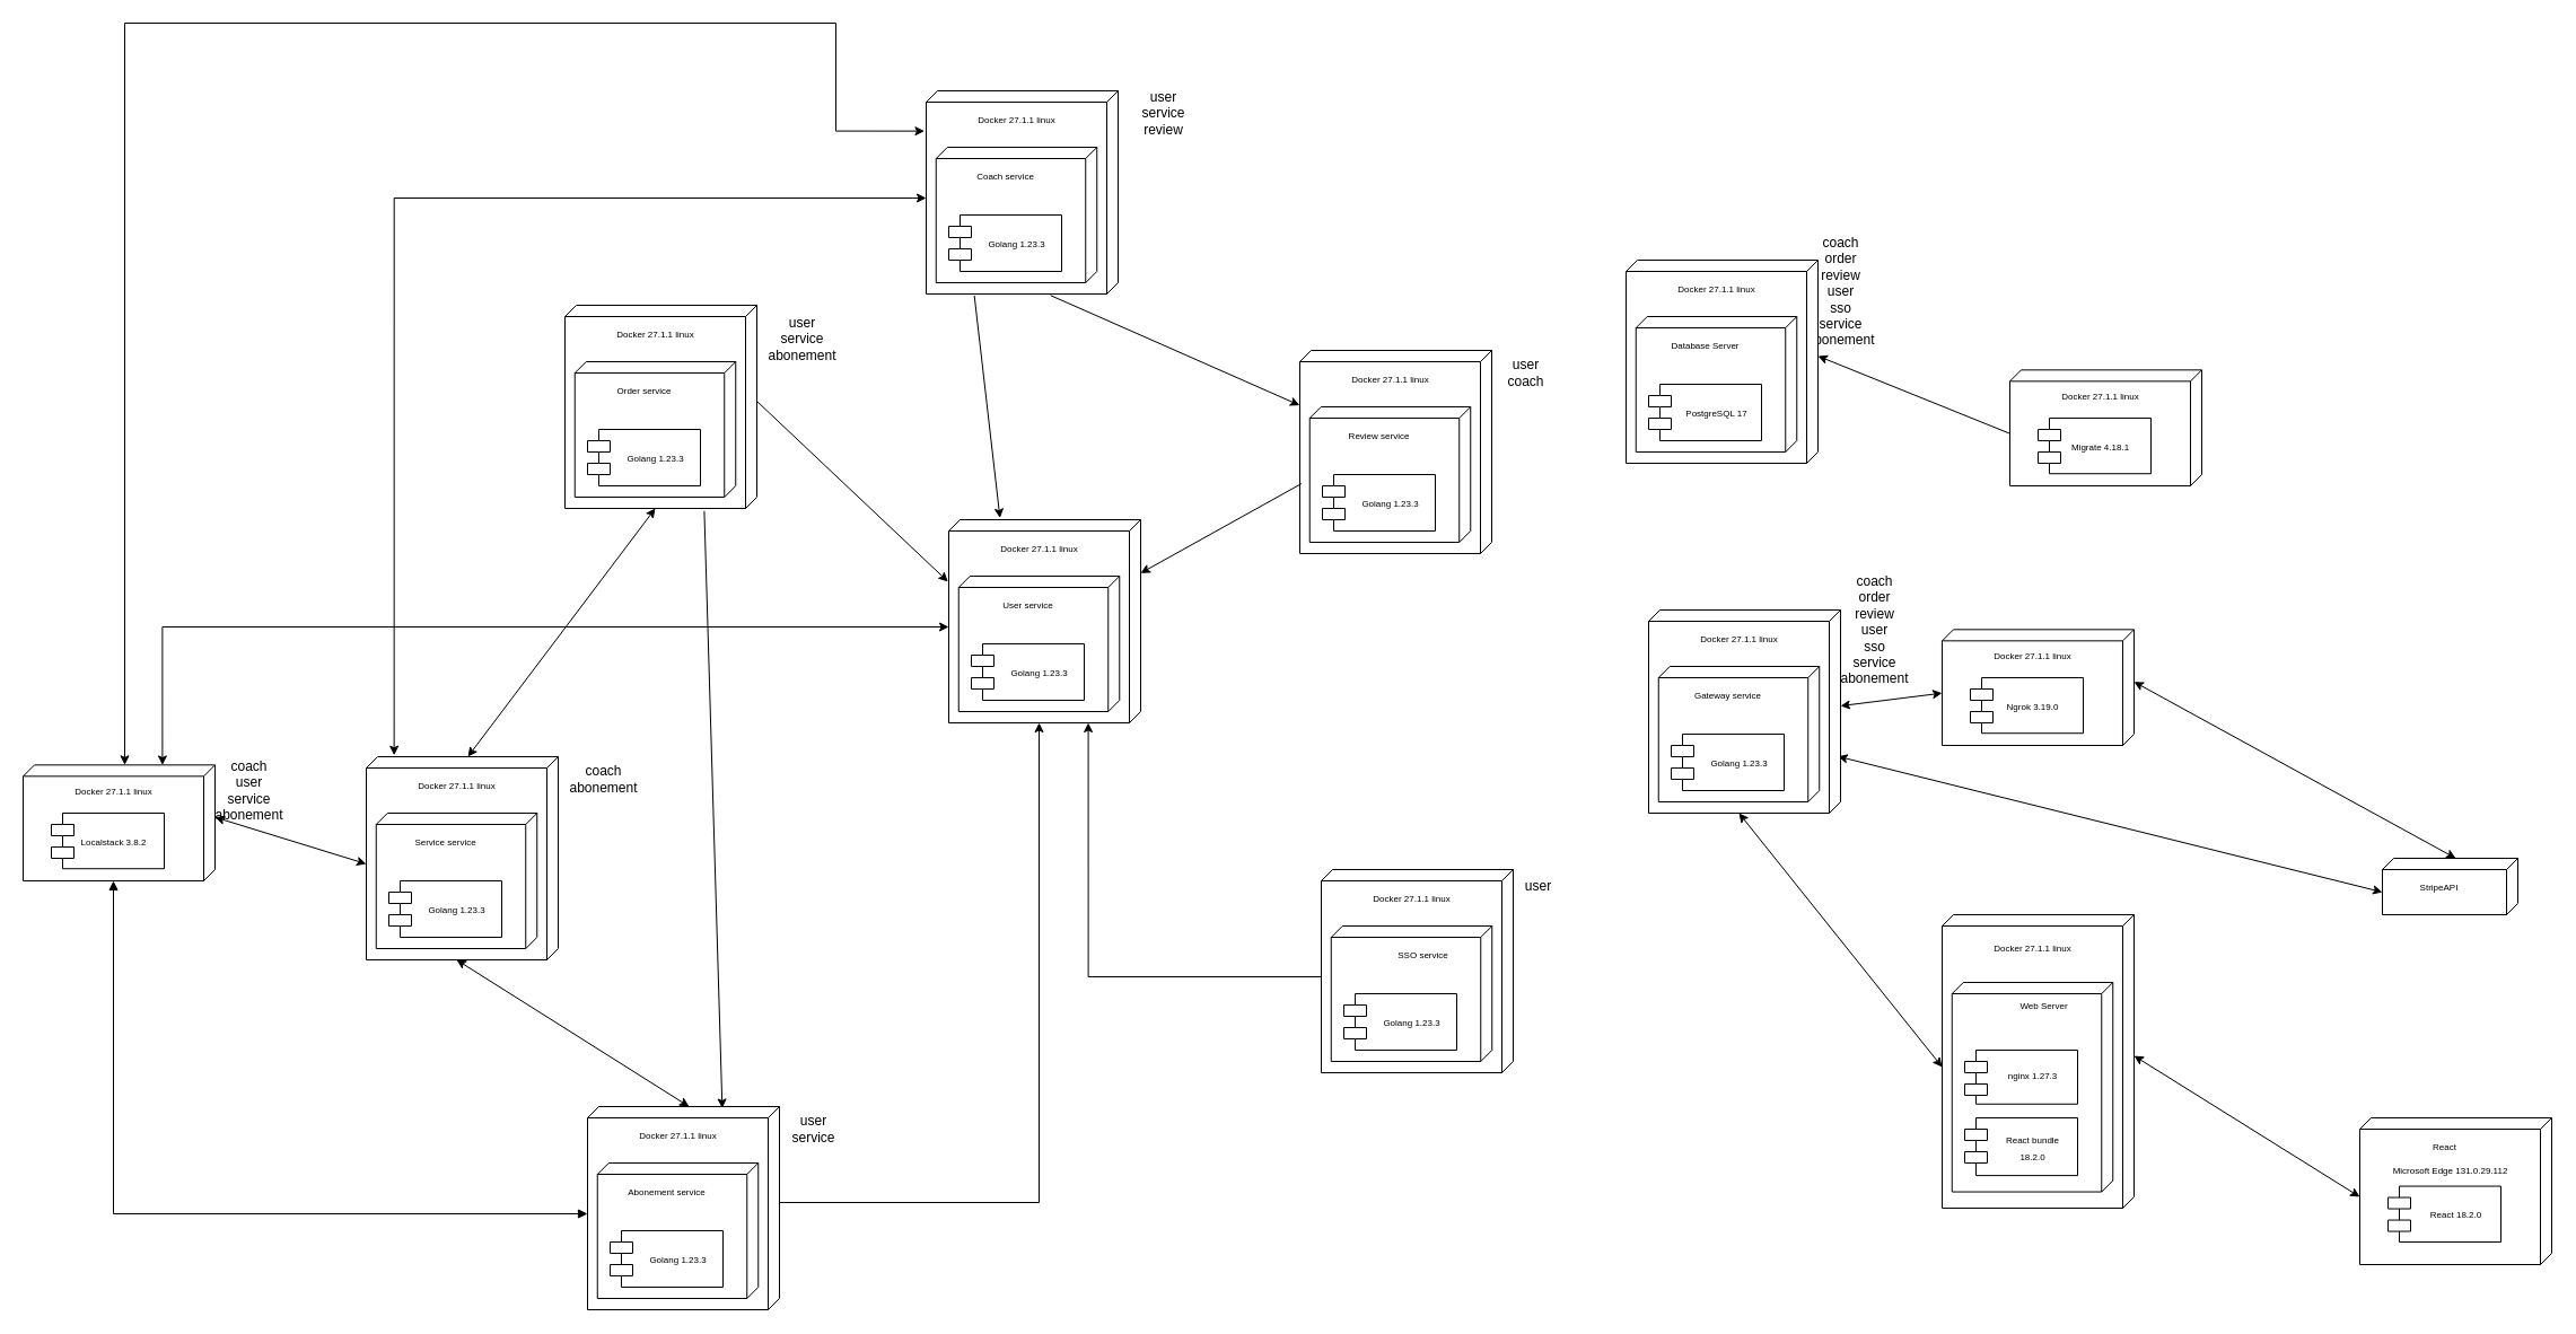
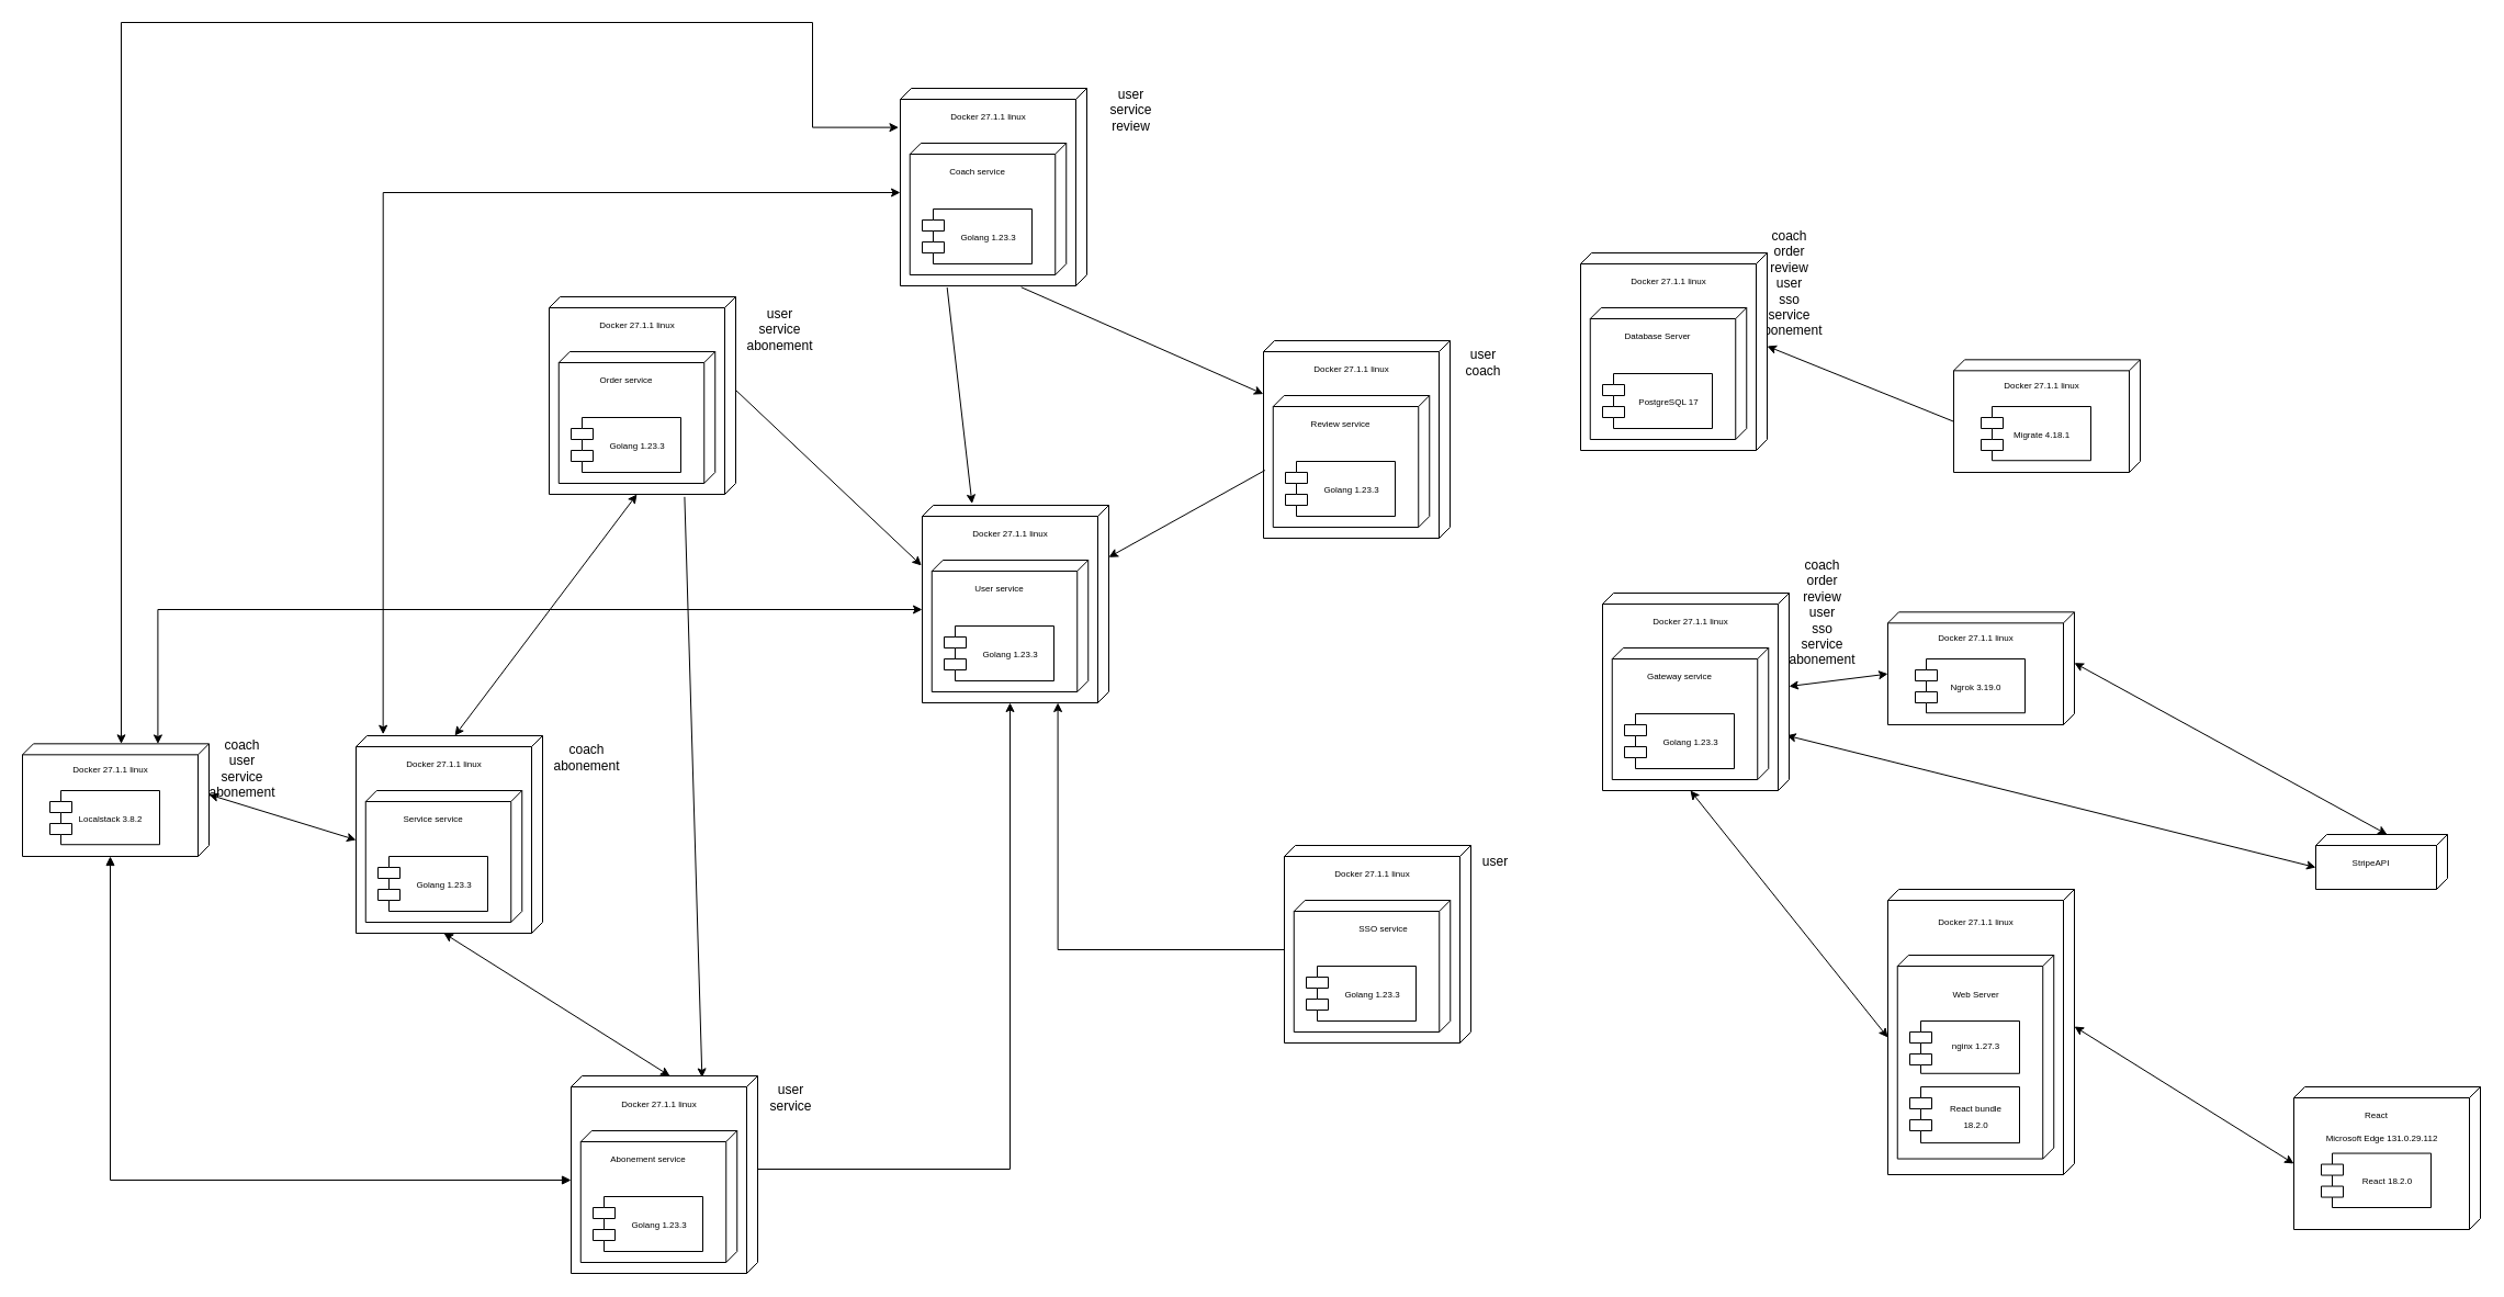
- <mxCell id="6" value="&lt;font style=&quot;font-size: 8px;&quot;&gt;Web Server&lt;/font&gt;" style="text;html=1;align=center;verticalAlign=middle;resizable=0;points=[];autosize=1;strokeColor=none;fillColor=none;" vertex="1" parent="2"><mxGeometry x="55" y="64.997" width="70" height="30" as="geometry" /></mxCell>
+ <mxCell id="6" value="&lt;font style=&quot;font-size: 8px;&quot;&gt;Web Server&lt;/font&gt;" style="text;html=1;align=center;verticalAlign=middle;resizable=0;points=[];autosize=1;strokeColor=none;fillColor=none;" vertex="1" parent="2"><mxGeometry x="45" y="79.997" width="70" height="30" as="geometry" /></mxCell>
